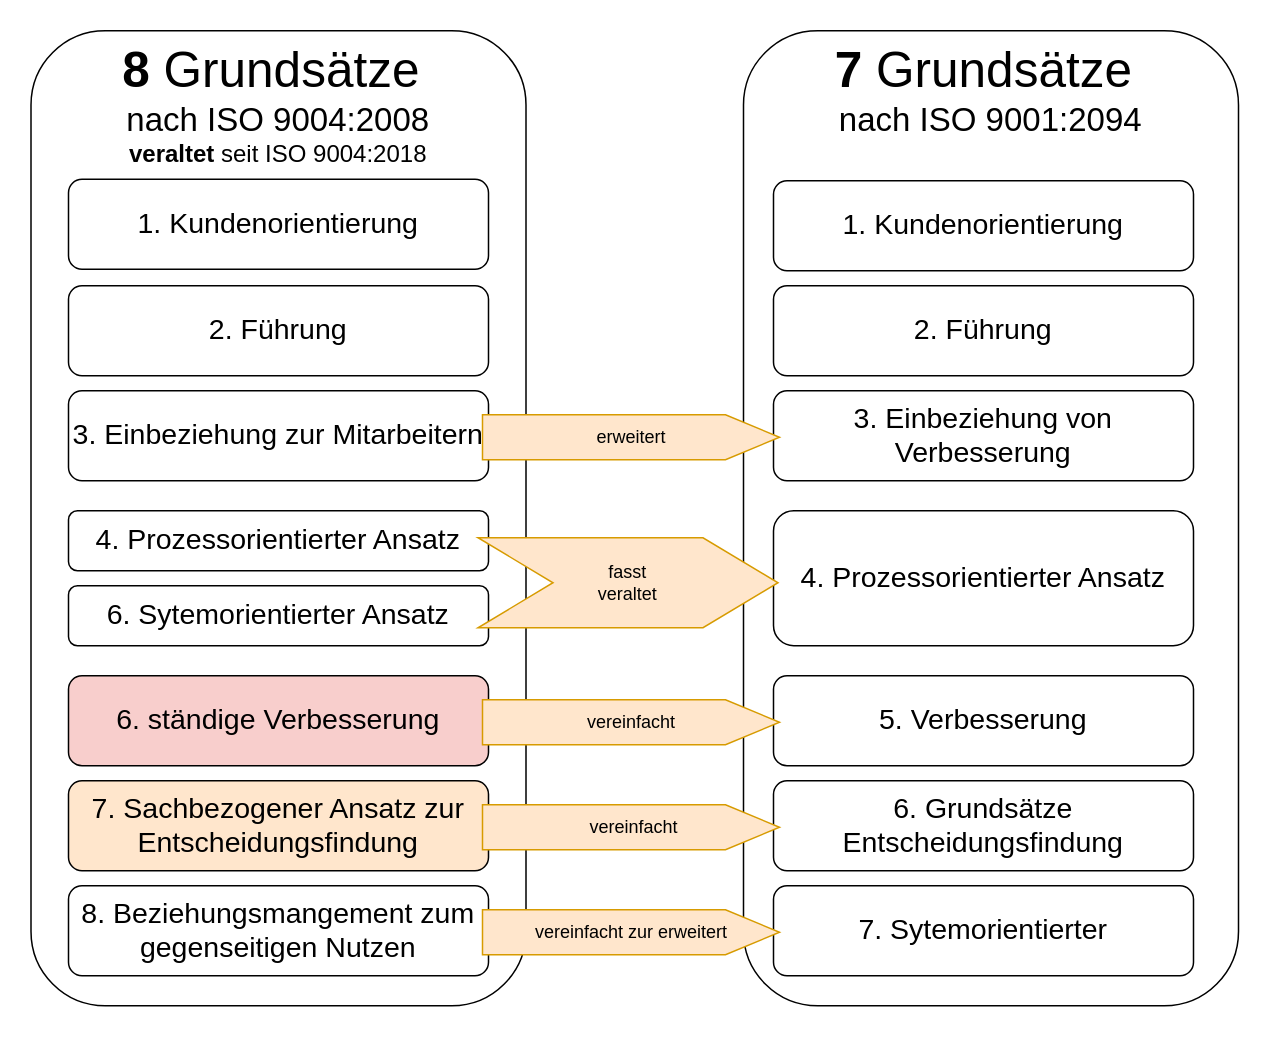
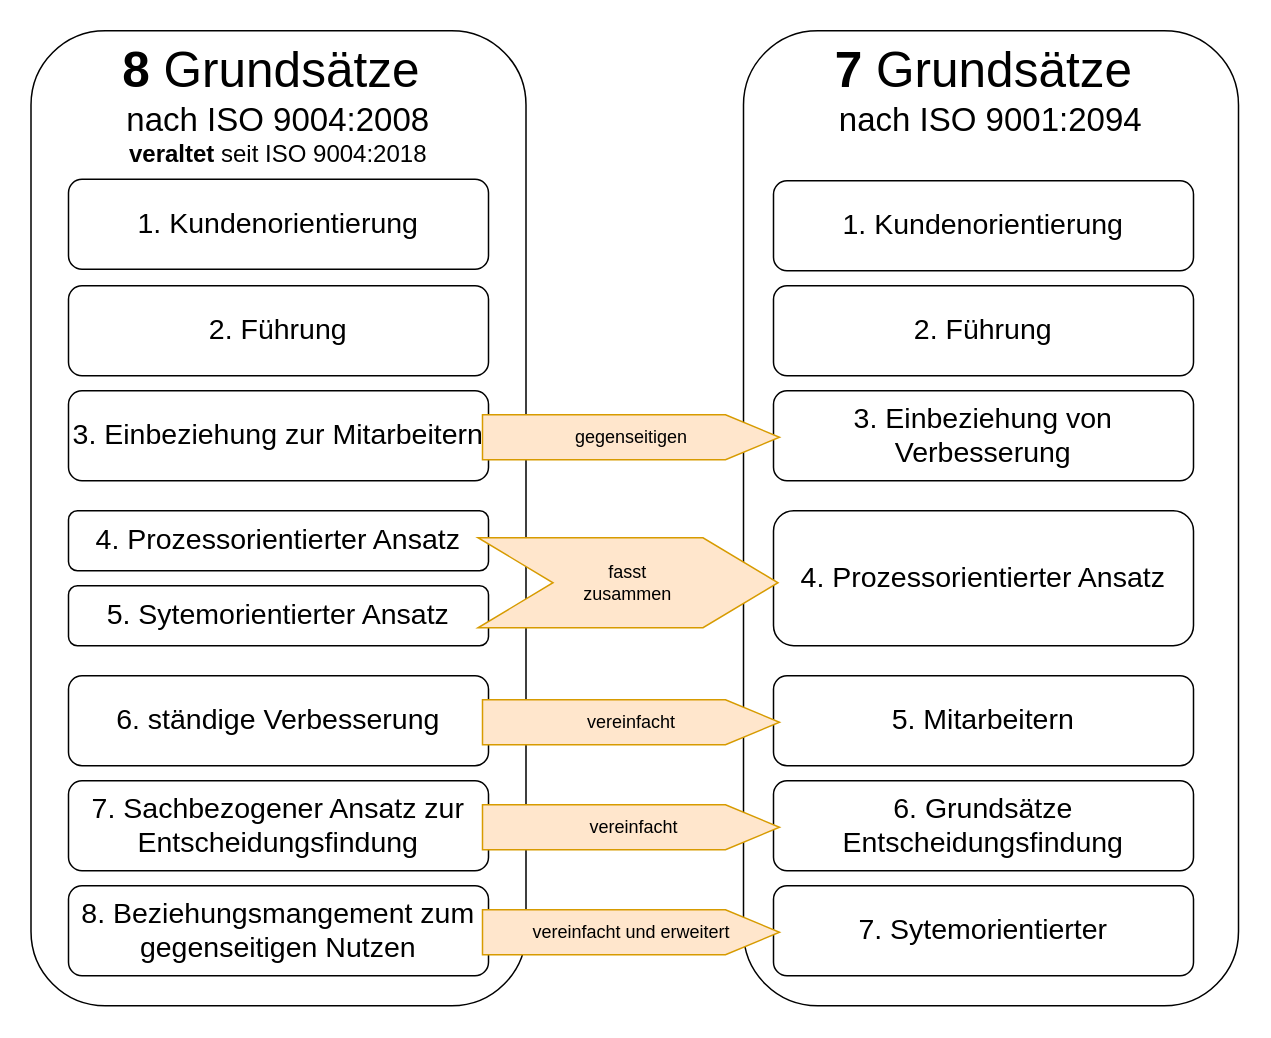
- <mxCell id="22" value="erweitert" style="html=1;shadow=0;dashed=0;align=center;verticalAlign=middle;shape=mxgraph.arrows2.arrow;dy=0;dx=36;notch=0;fillColor=#ffe6cc;strokeColor=#d79b00;" parent="1" vertex="1"><mxGeometry x="321" y="276" width="198" height="30" as="geometry" /></mxCell>
+ <mxCell id="22" value="gegenseitigen" style="html=1;shadow=0;dashed=0;align=center;verticalAlign=middle;shape=mxgraph.arrows2.arrow;dy=0;dx=36;notch=0;fillColor=#ffe6cc;strokeColor=#d79b00;" parent="1" vertex="1"><mxGeometry x="321" y="276" width="198" height="30" as="geometry" /></mxCell>
- <mxCell id="21" value="fasst&lt;div&gt;veraltet&lt;/div&gt;" style="shape=step;perimeter=stepPerimeter;whiteSpace=wrap;html=1;fixedSize=1;flipH=0;size=50;fillColor=#ffe6cc;strokeColor=#d79b00;" parent="1" vertex="1"><mxGeometry x="318" y="358" width="200" height="60" as="geometry" /></mxCell>
+ <mxCell id="21" value="fasst&lt;div&gt;zusammen&lt;/div&gt;" style="shape=step;perimeter=stepPerimeter;whiteSpace=wrap;html=1;fixedSize=1;flipH=0;size=50;fillColor=#ffe6cc;strokeColor=#d79b00;" parent="1" vertex="1"><mxGeometry x="318" y="358" width="200" height="60" as="geometry" /></mxCell>
- <mxCell id="11" value="&lt;font style=&quot;font-size: 19px;&quot;&gt;6. Sytemorientierter Ansatz&lt;/font&gt;" style="rounded=1;whiteSpace=wrap;html=1;" parent="2" vertex="1"><mxGeometry x="25" y="370" width="280" height="40" as="geometry" /></mxCell>
+ <mxCell id="11" value="&lt;font style=&quot;font-size: 19px;&quot;&gt;5. Sytemorientierter Ansatz&lt;/font&gt;" style="rounded=1;whiteSpace=wrap;html=1;" parent="2" vertex="1"><mxGeometry x="25" y="370" width="280" height="40" as="geometry" /></mxCell>
- <mxCell id="7" value="&lt;font style=&quot;font-size: 19px;&quot;&gt;6. ständige Verbesserung&lt;/font&gt;" style="rounded=1;whiteSpace=wrap;html=1;fillColor=#f8cecc;" parent="2" vertex="1"><mxGeometry x="25" y="430" width="280" height="60" as="geometry" /></mxCell>
+ <mxCell id="7" value="&lt;font style=&quot;font-size: 19px;&quot;&gt;6. ständige Verbesserung&lt;/font&gt;" style="rounded=1;whiteSpace=wrap;html=1;" parent="2" vertex="1"><mxGeometry x="25" y="430" width="280" height="60" as="geometry" /></mxCell>
- <mxCell id="17" value="&lt;font style=&quot;font-size: 19px;&quot;&gt;5. Verbesserung&lt;/font&gt;" style="rounded=1;whiteSpace=wrap;html=1;" parent="12" vertex="1"><mxGeometry x="20" y="430" width="280" height="60" as="geometry" /></mxCell>
+ <mxCell id="17" value="&lt;font style=&quot;font-size: 19px;&quot;&gt;5. Mitarbeitern&lt;/font&gt;" style="rounded=1;whiteSpace=wrap;html=1;" parent="12" vertex="1"><mxGeometry x="20" y="430" width="280" height="60" as="geometry" /></mxCell>
- <mxCell id="8" value="&lt;font style=&quot;font-size: 19px;&quot;&gt;7. Sachbezogener Ansatz zur Entscheidungsfindung&lt;/font&gt;" style="rounded=1;whiteSpace=wrap;html=1;fillColor=#ffe6cc;" parent="2" vertex="1"><mxGeometry x="25" y="500" width="280" height="60" as="geometry" /></mxCell>
+ <mxCell id="8" value="&lt;font style=&quot;font-size: 19px;&quot;&gt;7. Sachbezogener Ansatz zur Entscheidungsfindung&lt;/font&gt;" style="rounded=1;whiteSpace=wrap;html=1;" parent="2" vertex="1"><mxGeometry x="25" y="500" width="280" height="60" as="geometry" /></mxCell>
- <mxCell id="25" value="vereinfacht zur erweitert" style="html=1;shadow=0;dashed=0;align=center;verticalAlign=middle;shape=mxgraph.arrows2.arrow;dy=0;dx=36;notch=0;fillColor=#ffe6cc;strokeColor=#d79b00;" parent="1" vertex="1"><mxGeometry x="321" y="606" width="198" height="30" as="geometry" /></mxCell>
+ <mxCell id="25" value="vereinfacht und erweitert" style="html=1;shadow=0;dashed=0;align=center;verticalAlign=middle;shape=mxgraph.arrows2.arrow;dy=0;dx=36;notch=0;fillColor=#ffe6cc;strokeColor=#d79b00;" parent="1" vertex="1"><mxGeometry x="321" y="606" width="198" height="30" as="geometry" /></mxCell>
